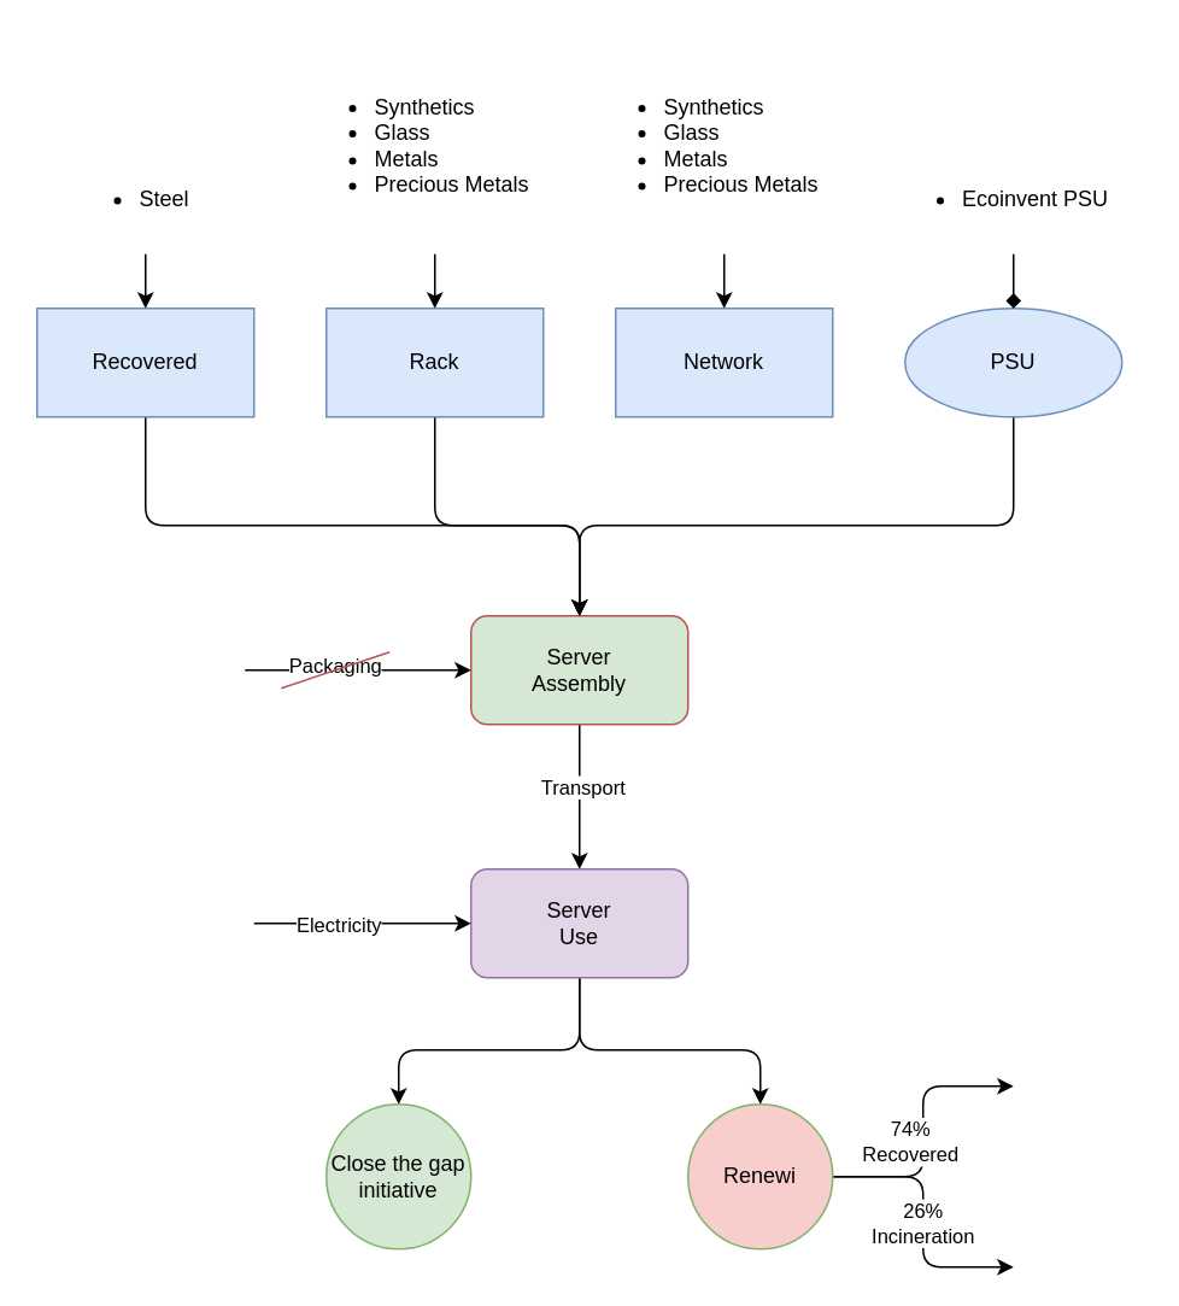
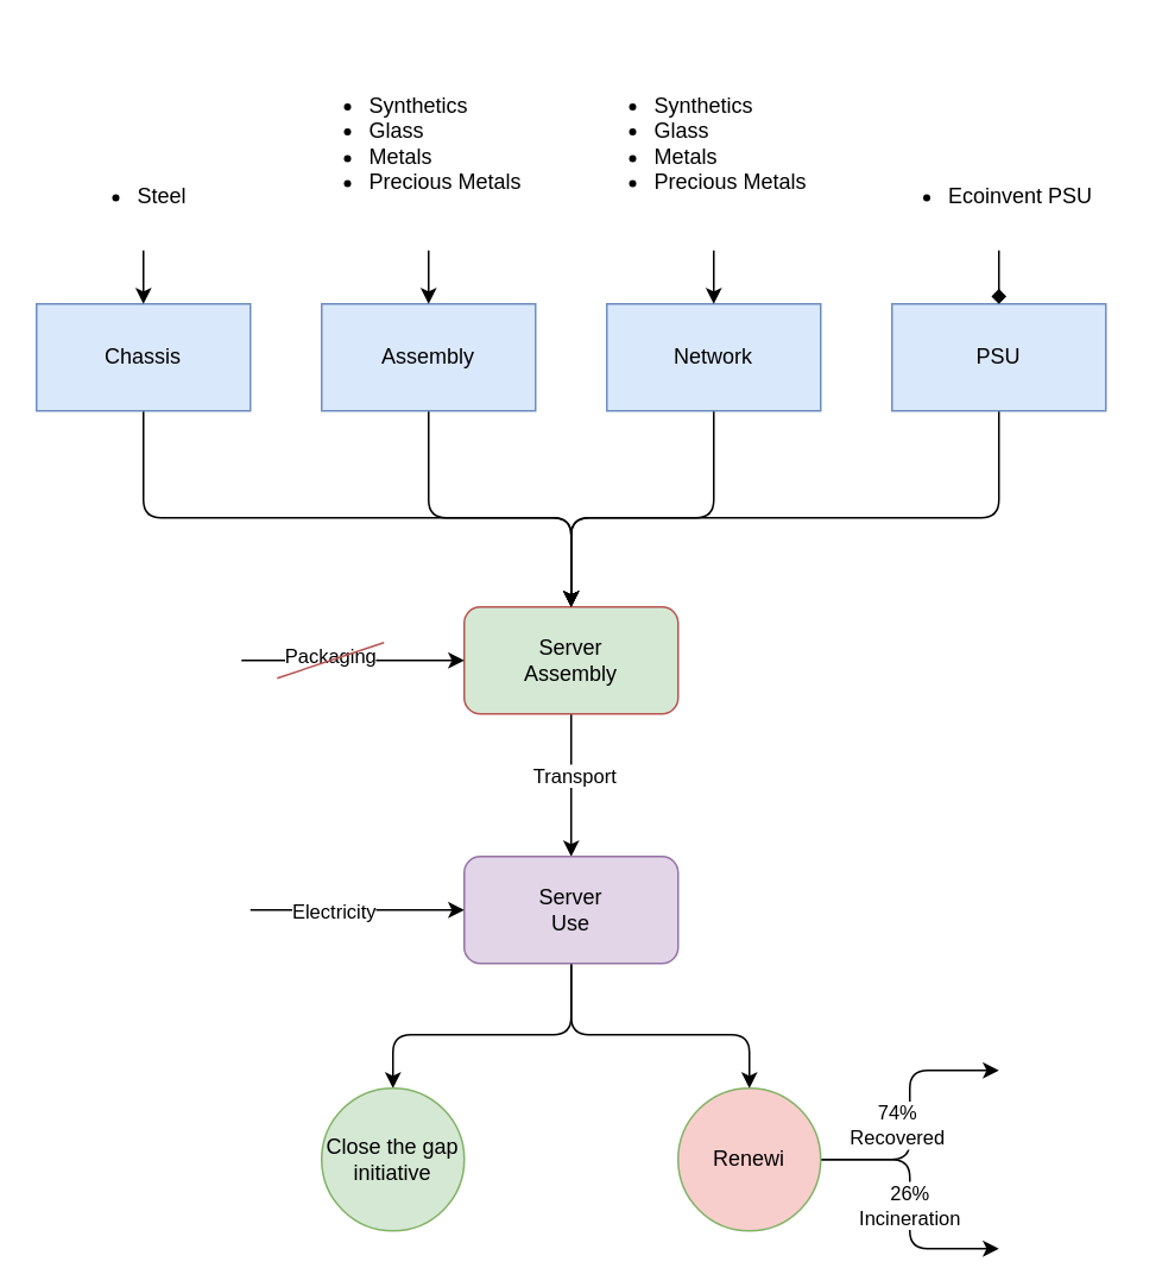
- <mxCell id="6" value="Recovered" style="rounded=0;whiteSpace=wrap;html=1;fillColor=#dae8fc;strokeColor=#6c8ebf;" parent="1" vertex="1"><mxGeometry x="20" y="170" width="120" height="60" as="geometry" /></mxCell>
+ <mxCell id="6" value="Chassis" style="rounded=0;whiteSpace=wrap;html=1;fillColor=#dae8fc;strokeColor=#6c8ebf;" parent="1" vertex="1"><mxGeometry x="20" y="170" width="120" height="60" as="geometry" /></mxCell>
- <mxCell id="8" value="Rack" style="rounded=0;whiteSpace=wrap;html=1;fillColor=#dae8fc;strokeColor=#6c8ebf;" parent="1" vertex="1"><mxGeometry x="180" y="170" width="120" height="60" as="geometry" /></mxCell>
+ <mxCell id="8" value="Assembly" style="rounded=0;whiteSpace=wrap;html=1;fillColor=#dae8fc;strokeColor=#6c8ebf;" parent="1" vertex="1"><mxGeometry x="180" y="170" width="120" height="60" as="geometry" /></mxCell>
- <mxCell id="12" value="PSU" style="ellipse;whiteSpace=wrap;html=1;fillColor=#dae8fc;strokeColor=#6c8ebf;" parent="1" vertex="1"><mxGeometry x="500" y="170" width="120" height="60" as="geometry" /></mxCell>
+ <mxCell id="12" value="PSU" style="rounded=0;whiteSpace=wrap;html=1;fillColor=#dae8fc;strokeColor=#6c8ebf;" parent="1" vertex="1"><mxGeometry x="500" y="170" width="120" height="60" as="geometry" /></mxCell>
+ <mxCell id="9" style="edgeStyle=none;html=1;entryX=0.5;entryY=0;entryDx=0;entryDy=0;" parent="1" source="10" target="4" edge="1"><mxGeometry relative="1" as="geometry"><Array as="points"><mxPoint x="400" y="290" /><mxPoint x="320" y="290" /></Array></mxGeometry></mxCell>
